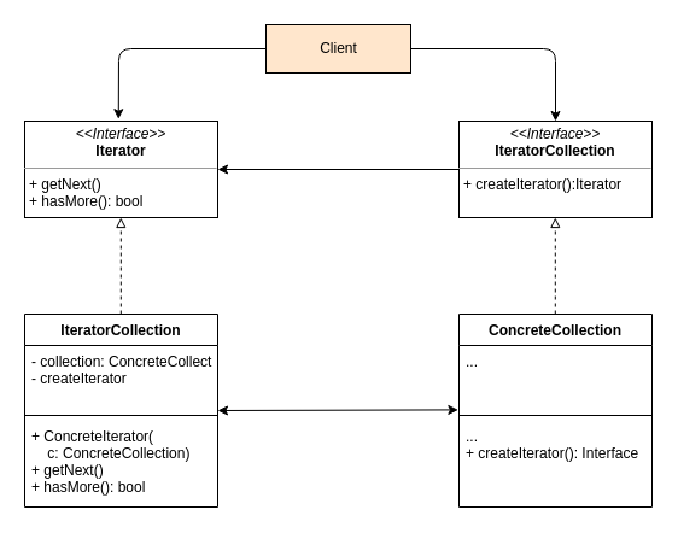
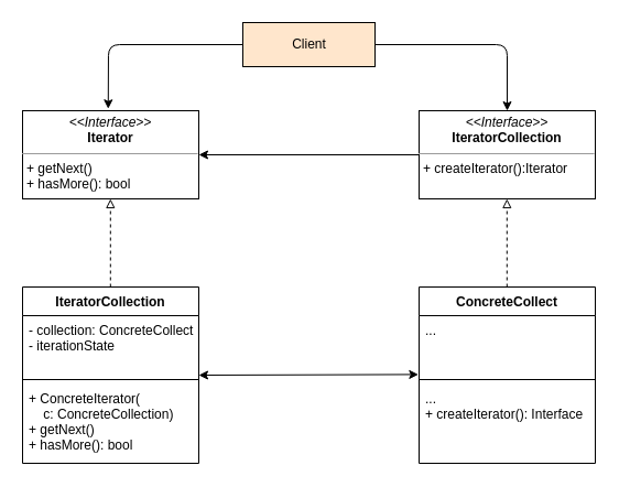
- <mxCell id="9" value="ConcreteCollection" style="swimlane;fontStyle=1;align=center;verticalAlign=top;childLayout=stackLayout;horizontal=1;startSize=26;horizontalStack=0;resizeParent=1;resizeParentMax=0;resizeLast=0;collapsible=1;marginBottom=0;" vertex="1" parent="1"><mxGeometry x="380" y="260" width="160" height="160" as="geometry" /></mxCell>
+ <mxCell id="9" value="ConcreteCollect" style="swimlane;fontStyle=1;align=center;verticalAlign=top;childLayout=stackLayout;horizontal=1;startSize=26;horizontalStack=0;resizeParent=1;resizeParentMax=0;resizeLast=0;collapsible=1;marginBottom=0;" vertex="1" parent="1"><mxGeometry x="380" y="260" width="160" height="160" as="geometry" /></mxCell>
- <mxCell id="6" value="- collection: ConcreteCollect&#10;- createIterator" style="text;strokeColor=none;fillColor=none;align=left;verticalAlign=top;spacingLeft=4;spacingRight=4;overflow=hidden;rotatable=0;points=[[0,0.5],[1,0.5]];portConstraint=eastwest;" vertex="1" parent="5"><mxGeometry y="26" width="160" height="54" as="geometry" /></mxCell>
+ <mxCell id="6" value="- collection: ConcreteCollect&#10;- iterationState" style="text;strokeColor=none;fillColor=none;align=left;verticalAlign=top;spacingLeft=4;spacingRight=4;overflow=hidden;rotatable=0;points=[[0,0.5],[1,0.5]];portConstraint=eastwest;" vertex="1" parent="5"><mxGeometry y="26" width="160" height="54" as="geometry" /></mxCell>
